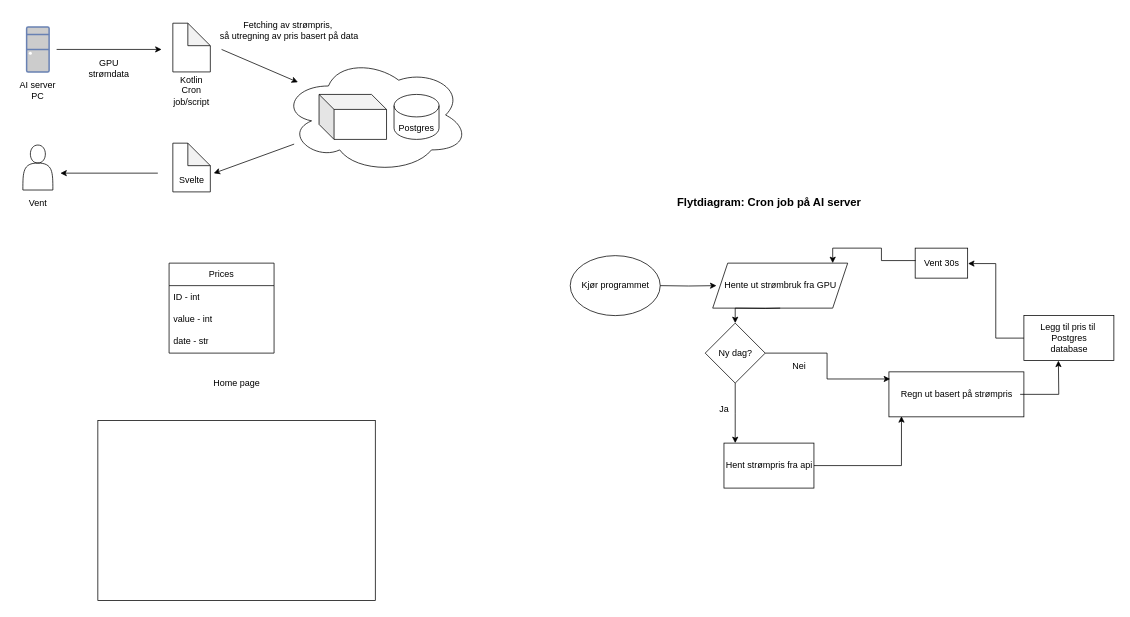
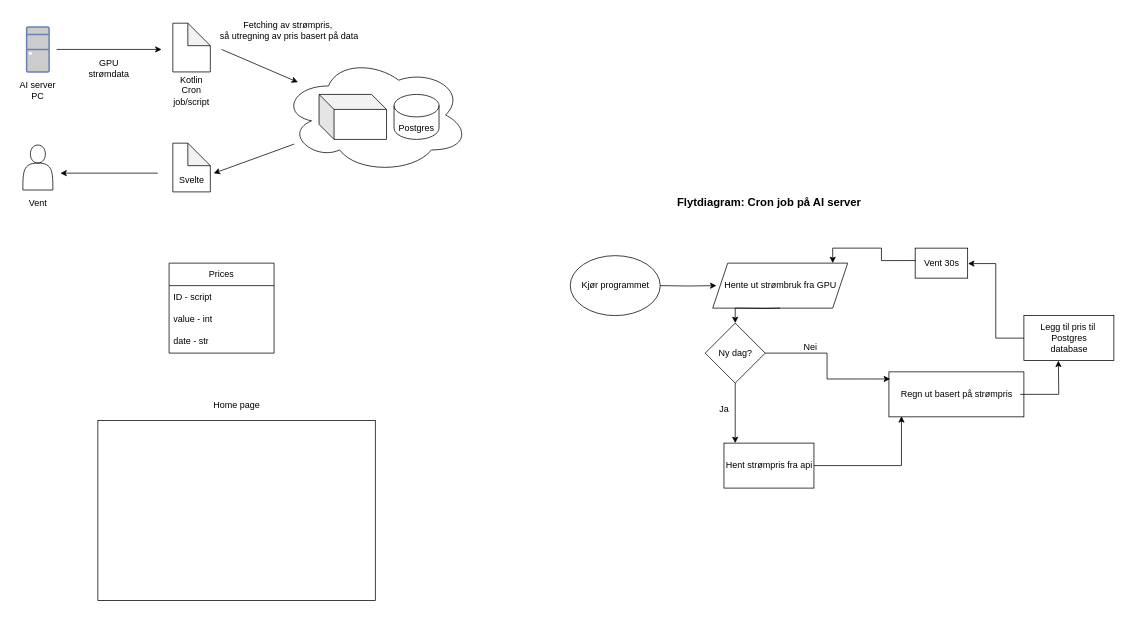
- <mxCell id="16" value="ID - int" style="text;strokeColor=none;fillColor=none;align=left;verticalAlign=middle;spacingLeft=4;spacingRight=4;overflow=hidden;points=[[0,0.5],[1,0.5]];portConstraint=eastwest;rotatable=0;whiteSpace=wrap;html=1;" vertex="1" parent="15"><mxGeometry y="30" width="140" height="30" as="geometry" /></mxCell>
+ <mxCell id="16" value="ID - script" style="text;strokeColor=none;fillColor=none;align=left;verticalAlign=middle;spacingLeft=4;spacingRight=4;overflow=hidden;points=[[0,0.5],[1,0.5]];portConstraint=eastwest;rotatable=0;whiteSpace=wrap;html=1;" vertex="1" parent="15"><mxGeometry y="30" width="140" height="30" as="geometry" /></mxCell>
- <mxCell id="46" value="Nei" style="text;html=1;align=center;verticalAlign=middle;resizable=0;points=[];autosize=1;strokeColor=none;fillColor=none;" vertex="1" parent="1"><mxGeometry x="1045" y="473" width="40" height="30" as="geometry" /></mxCell>
+ <mxCell id="46" value="Nei" style="text;html=1;align=center;verticalAlign=middle;resizable=0;points=[];autosize=1;strokeColor=none;fillColor=none;" vertex="1" parent="1"><mxGeometry x="1060" y="448" width="40" height="30" as="geometry" /></mxCell>
- <mxCell id="27" value="Home page" style="text;html=1;align=center;verticalAlign=middle;resizable=0;points=[];autosize=1;strokeColor=none;fillColor=none;" vertex="1" parent="1"><mxGeometry x="270" y="495" width="90" height="30" as="geometry" /></mxCell>
+ <mxCell id="27" value="Home page" style="text;html=1;align=center;verticalAlign=middle;resizable=0;points=[];autosize=1;strokeColor=none;fillColor=none;" vertex="1" parent="1"><mxGeometry x="270" y="525" width="90" height="30" as="geometry" /></mxCell>
